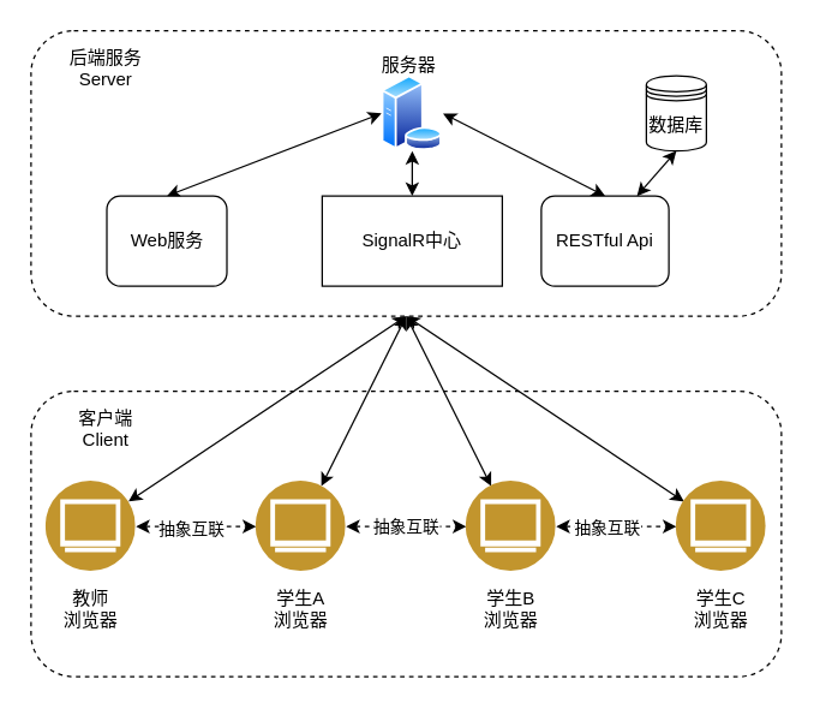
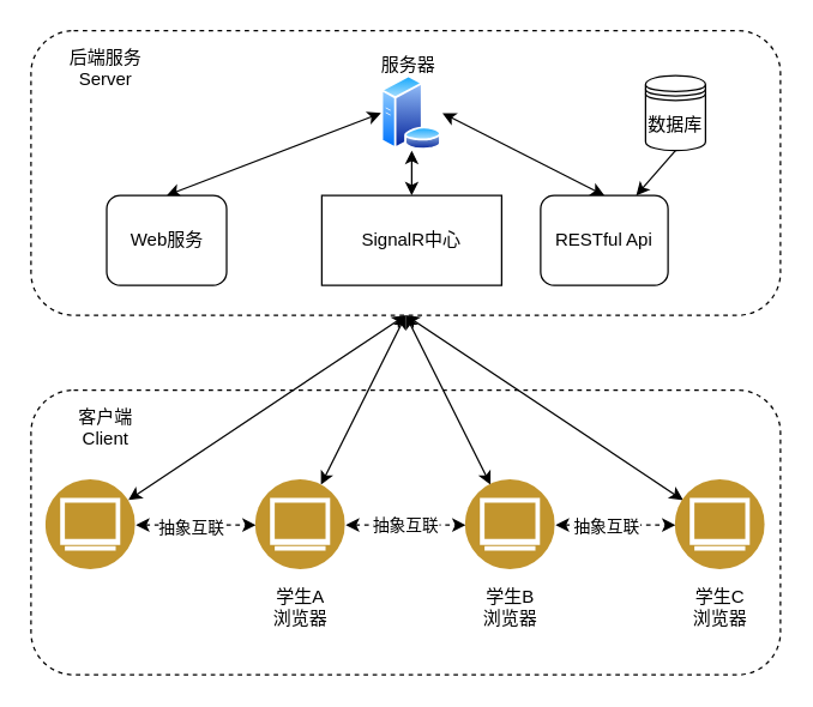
- <mxCell id="10" style="edgeStyle=none;rounded=0;orthogonalLoop=1;jettySize=auto;html=1;exitX=0.75;exitY=0;exitDx=0;exitDy=0;entryX=0.5;entryY=1;entryDx=0;entryDy=0;startArrow=classic;startFill=1;" edge="1" parent="1" source="11" target="31"><mxGeometry relative="1" as="geometry" /></mxCell>
+ <mxCell id="10" style="edgeStyle=none;rounded=0;orthogonalLoop=1;jettySize=auto;html=1;exitX=0.75;exitY=0;exitDx=0;exitDy=0;entryX=0.5;entryY=1;entryDx=0;entryDy=0;startArrow=classic;startFill=1;endArrow=none;" edge="1" parent="1" source="11" target="31"><mxGeometry relative="1" as="geometry" /></mxCell>
- <mxCell id="27" value="教师&lt;br&gt;浏览器" style="text;html=1;strokeColor=none;fillColor=none;align=center;verticalAlign=middle;whiteSpace=wrap;rounded=0;dashed=1;" vertex="1" parent="1"><mxGeometry x="30" y="390" width="60" height="30" as="geometry" /></mxCell>
